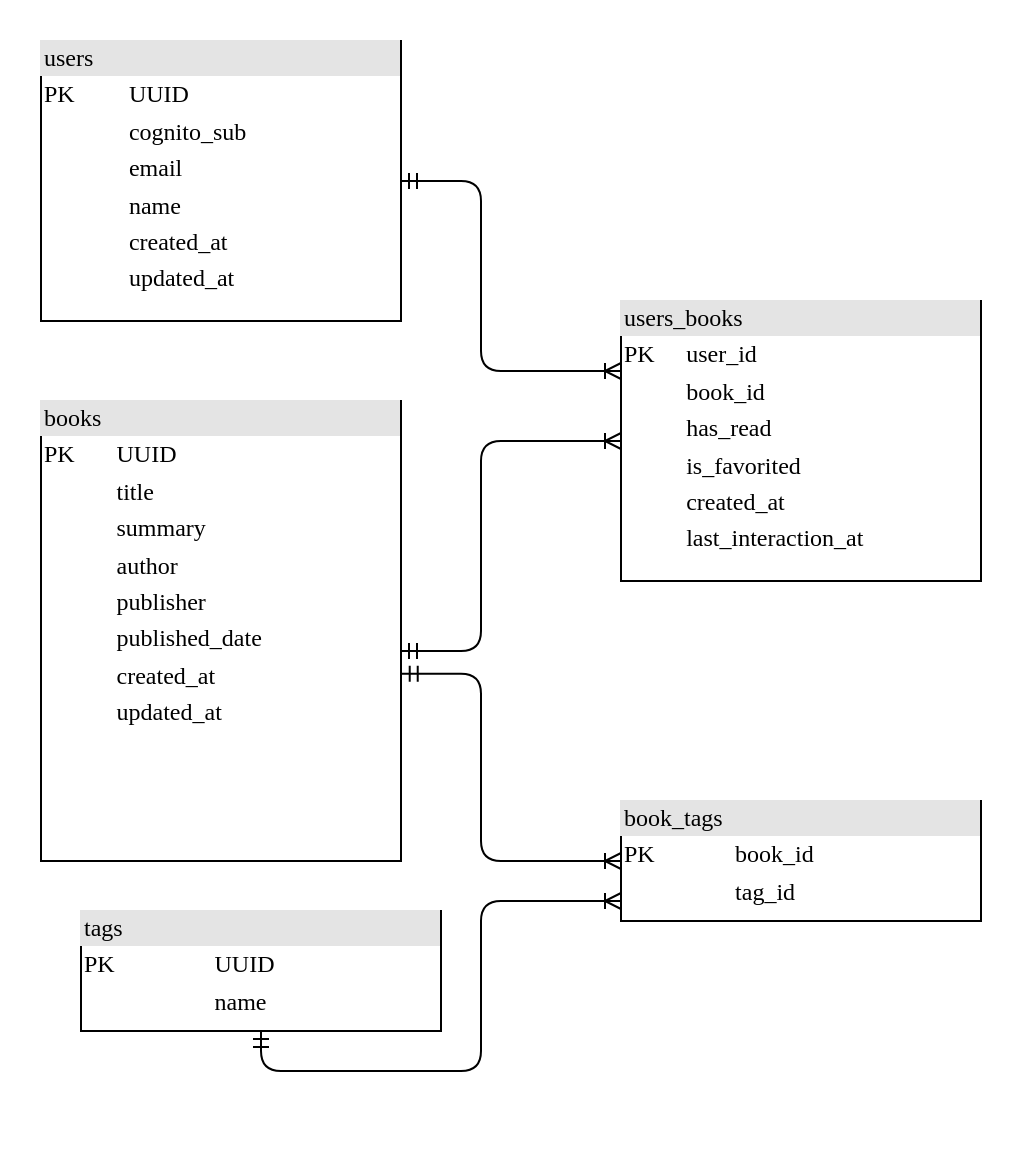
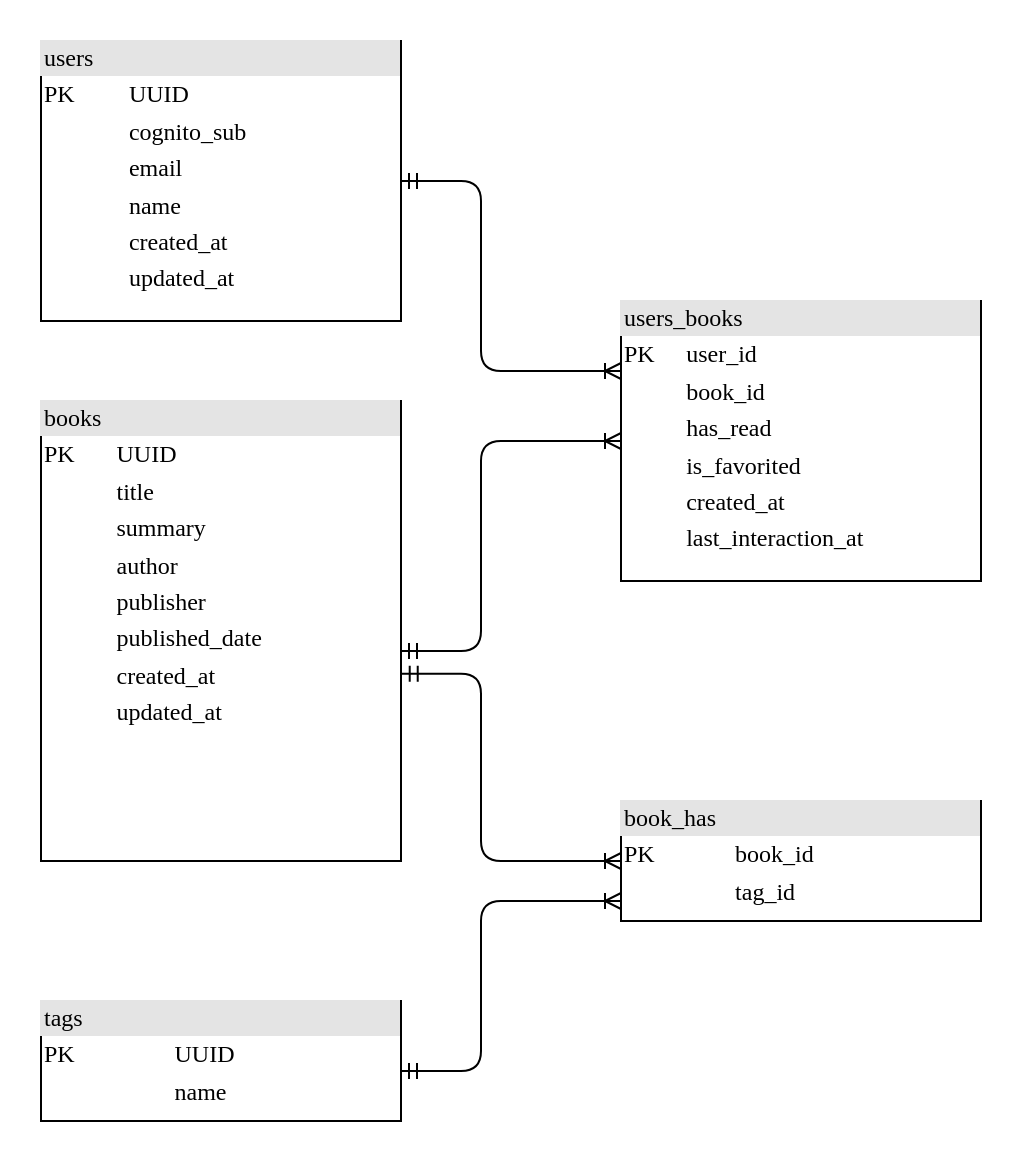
- <mxCell id="8" value="&lt;div style=&quot;box-sizing: border-box; width: 100%; background: rgb(228, 228, 228); padding: 2px;&quot;&gt;book_tags&lt;/div&gt;&lt;table style=&quot;width:100%;font-size:1em;&quot; cellpadding=&quot;2&quot; cellspacing=&quot;0&quot;&gt;&lt;tbody&gt;&lt;tr&gt;&lt;td&gt;PK&lt;/td&gt;&lt;td&gt;book_id&lt;/td&gt;&lt;/tr&gt;&lt;tr&gt;&lt;td&gt;&lt;br&gt;&lt;/td&gt;&lt;td&gt;tag_id&lt;/td&gt;&lt;/tr&gt;&lt;/tbody&gt;&lt;/table&gt;" style="verticalAlign=top;align=left;overflow=fill;html=1;rounded=0;shadow=0;comic=0;labelBackgroundColor=none;strokeWidth=1;fontFamily=Verdana;fontSize=12" parent="1" vertex="1"><mxGeometry x="310" y="400" width="180" height="60" as="geometry" /></mxCell>
+ <mxCell id="8" value="&lt;div style=&quot;box-sizing: border-box; width: 100%; background: rgb(228, 228, 228); padding: 2px;&quot;&gt;book_has&lt;/div&gt;&lt;table style=&quot;width:100%;font-size:1em;&quot; cellpadding=&quot;2&quot; cellspacing=&quot;0&quot;&gt;&lt;tbody&gt;&lt;tr&gt;&lt;td&gt;PK&lt;/td&gt;&lt;td&gt;book_id&lt;/td&gt;&lt;/tr&gt;&lt;tr&gt;&lt;td&gt;&lt;br&gt;&lt;/td&gt;&lt;td&gt;tag_id&lt;/td&gt;&lt;/tr&gt;&lt;/tbody&gt;&lt;/table&gt;" style="verticalAlign=top;align=left;overflow=fill;html=1;rounded=0;shadow=0;comic=0;labelBackgroundColor=none;strokeWidth=1;fontFamily=Verdana;fontSize=12" parent="1" vertex="1"><mxGeometry x="310" y="400" width="180" height="60" as="geometry" /></mxCell>
- <mxCell id="9" value="&lt;div style=&quot;box-sizing: border-box; width: 100%; background: rgb(228, 228, 228); padding: 2px;&quot;&gt;tags&lt;/div&gt;&lt;table style=&quot;width:100%;font-size:1em;&quot; cellpadding=&quot;2&quot; cellspacing=&quot;0&quot;&gt;&lt;tbody&gt;&lt;tr&gt;&lt;td&gt;PK&lt;/td&gt;&lt;td&gt;UUID&lt;/td&gt;&lt;/tr&gt;&lt;tr&gt;&lt;td&gt;&lt;br&gt;&lt;/td&gt;&lt;td&gt;name&lt;/td&gt;&lt;/tr&gt;&lt;/tbody&gt;&lt;/table&gt;" style="verticalAlign=top;align=left;overflow=fill;html=1;rounded=0;shadow=0;comic=0;labelBackgroundColor=none;strokeWidth=1;fontFamily=Verdana;fontSize=12" parent="1" vertex="1"><mxGeometry x="40" y="455" width="180" height="60" as="geometry" /></mxCell>
+ <mxCell id="9" value="&lt;div style=&quot;box-sizing: border-box; width: 100%; background: rgb(228, 228, 228); padding: 2px;&quot;&gt;tags&lt;/div&gt;&lt;table style=&quot;width:100%;font-size:1em;&quot; cellpadding=&quot;2&quot; cellspacing=&quot;0&quot;&gt;&lt;tbody&gt;&lt;tr&gt;&lt;td&gt;PK&lt;/td&gt;&lt;td&gt;UUID&lt;/td&gt;&lt;/tr&gt;&lt;tr&gt;&lt;td&gt;&lt;br&gt;&lt;/td&gt;&lt;td&gt;name&lt;/td&gt;&lt;/tr&gt;&lt;/tbody&gt;&lt;/table&gt;" style="verticalAlign=top;align=left;overflow=fill;html=1;rounded=0;shadow=0;comic=0;labelBackgroundColor=none;strokeWidth=1;fontFamily=Verdana;fontSize=12" parent="1" vertex="1"><mxGeometry x="20" y="500" width="180" height="60" as="geometry" /></mxCell>
